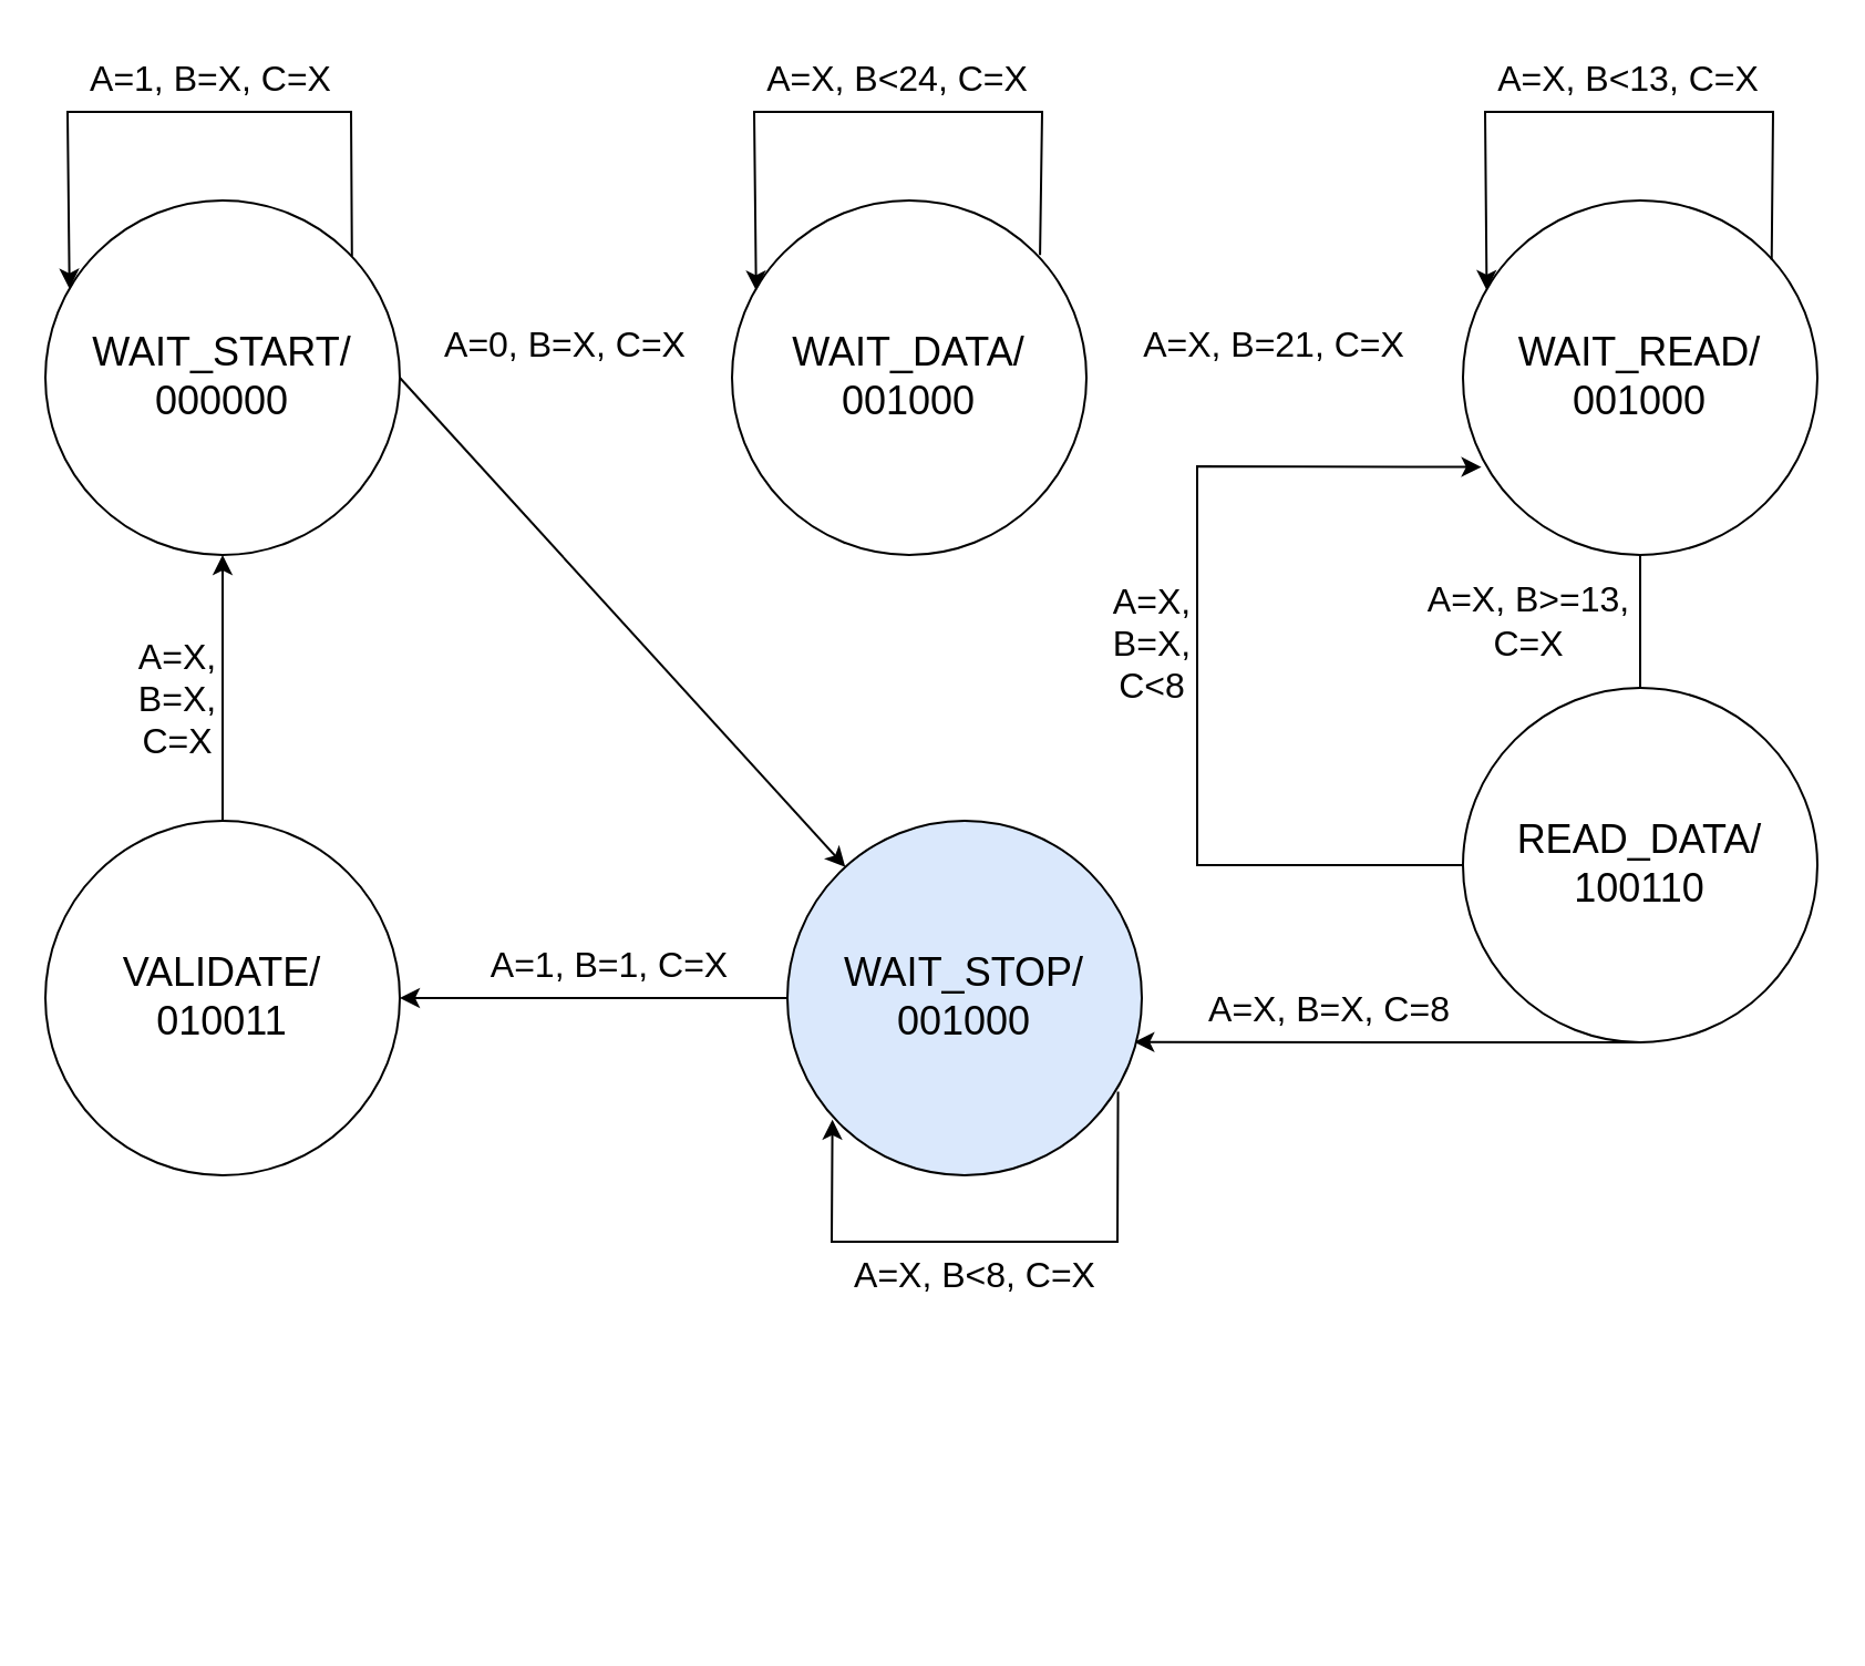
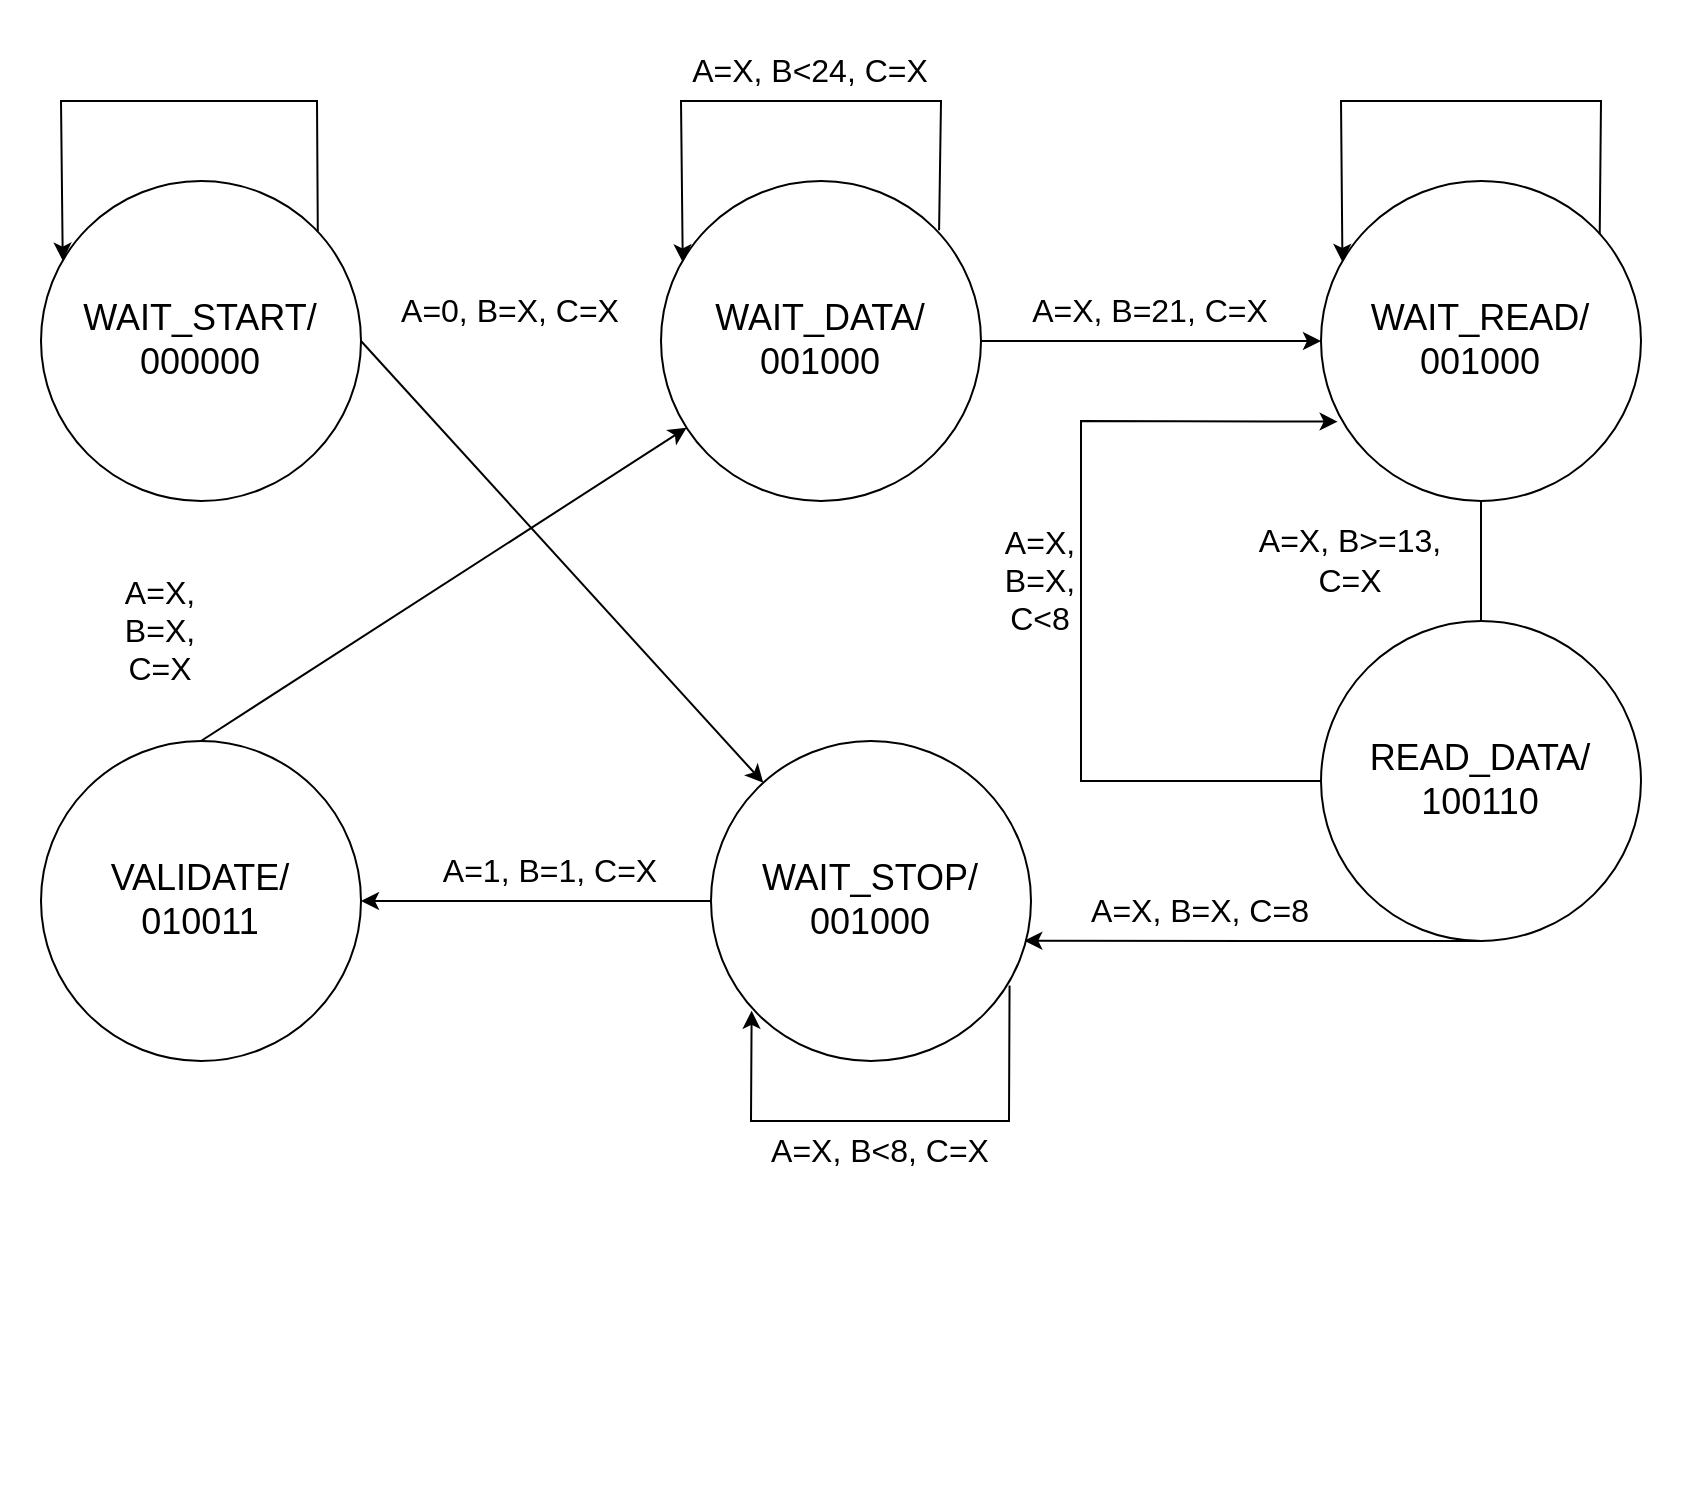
- <mxCell id="5" value="&lt;div style=&quot;font-size: 16px&quot;&gt;&lt;font style=&quot;font-size: 16px&quot;&gt;A=1, B=X, C=X&lt;/font&gt;&lt;font style=&quot;font-size: 16px&quot;&gt;&lt;br&gt;&lt;/font&gt;&lt;/div&gt;" style="text;html=1;strokeColor=none;fillColor=none;align=center;verticalAlign=middle;whiteSpace=wrap;rounded=0;" parent="1" vertex="1"><mxGeometry x="30" y="20" width="130" height="30" as="geometry" /></mxCell>
- <mxCell id="13" value="A=X, B&amp;lt;13, C=X" style="text;html=1;strokeColor=none;fillColor=none;align=center;verticalAlign=middle;whiteSpace=wrap;rounded=0;fontSize=16;" parent="1" vertex="1"><mxGeometry x="650" y="20" width="170" height="30" as="geometry" /></mxCell>
+ <mxCell id="10" value="" style="endArrow=classic;html=1;rounded=0;exitX=1;exitY=0.5;exitDx=0;exitDy=0;entryX=0;entryY=0.5;entryDx=0;entryDy=0;" parent="1" source="3" target="7" edge="1"><mxGeometry width="50" height="50" relative="1" as="geometry"><mxPoint x="500" y="170" as="sourcePoint" /><mxPoint x="650" y="170" as="targetPoint" /></mxGeometry></mxCell>
- <mxCell id="15" value="&lt;div&gt;A=X, B&amp;gt;=13,&lt;/div&gt;&lt;div&gt;C=X&lt;/div&gt;" style="text;html=1;strokeColor=none;fillColor=none;align=center;verticalAlign=middle;whiteSpace=wrap;rounded=0;fontSize=16;" parent="1" vertex="1"><mxGeometry x="640" y="260" width="100" height="40" as="geometry" /></mxCell>
+ <mxCell id="15" value="&lt;div&gt;A=X, B&amp;gt;=13,&lt;/div&gt;&lt;div&gt;C=X&lt;/div&gt;" style="text;html=1;strokeColor=none;fillColor=none;align=center;verticalAlign=middle;whiteSpace=wrap;rounded=0;fontSize=16;" parent="1" vertex="1"><mxGeometry x="625" y="260" width="100" height="40" as="geometry" /></mxCell>
- <mxCell id="28" value="" style="endArrow=classic;html=1;rounded=0;fontSize=16;exitX=0.5;exitY=0;exitDx=0;exitDy=0;entryX=0.5;entryY=1;entryDx=0;entryDy=0;" parent="1" source="26" target="2" edge="1"><mxGeometry width="50" height="50" relative="1" as="geometry"><mxPoint x="80" y="420" as="sourcePoint" /><mxPoint x="80" y="260" as="targetPoint" /></mxGeometry></mxCell>
+ <mxCell id="28" value="" style="endArrow=classic;html=1;rounded=0;fontSize=16;exitX=0.5;exitY=0;exitDx=0;exitDy=0;" parent="1" source="26" target="3" edge="1"><mxGeometry width="50" height="50" relative="1" as="geometry"><mxPoint x="80" y="420" as="sourcePoint" /><mxPoint x="80" y="260" as="targetPoint" /></mxGeometry></mxCell>
- <mxCell id="21" value="&lt;div&gt;&lt;font style=&quot;font-size: 18px&quot;&gt;WAIT_STOP/&lt;/font&gt;&lt;/div&gt;&lt;div&gt;&lt;font style=&quot;font-size: 18px&quot;&gt;001000&lt;br&gt;&lt;/font&gt;&lt;/div&gt;" style="ellipse;whiteSpace=wrap;html=1;aspect=fixed;fillColor=#dae8fc;" parent="1" vertex="1"><mxGeometry x="355" y="370" width="160" height="160" as="geometry" /></mxCell>
+ <mxCell id="21" value="&lt;div&gt;&lt;font style=&quot;font-size: 18px&quot;&gt;WAIT_STOP/&lt;/font&gt;&lt;/div&gt;&lt;div&gt;&lt;font style=&quot;font-size: 18px&quot;&gt;001000&lt;br&gt;&lt;/font&gt;&lt;/div&gt;" style="ellipse;whiteSpace=wrap;html=1;aspect=fixed;" parent="1" vertex="1"><mxGeometry x="355" y="370" width="160" height="160" as="geometry" /></mxCell>
